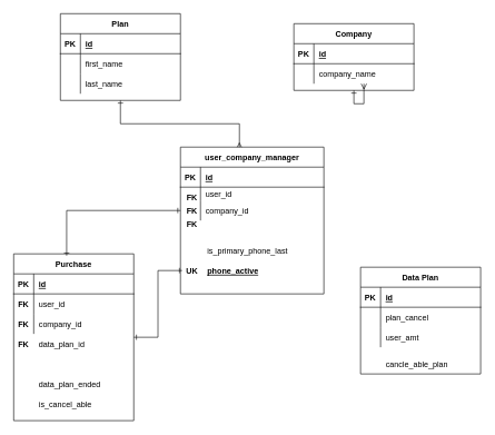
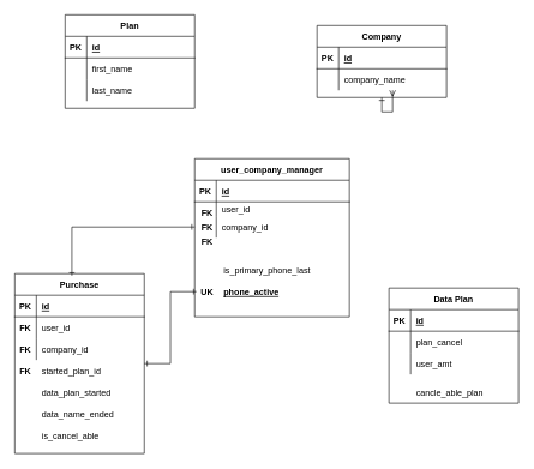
- <mxCell id="2" style="edgeStyle=orthogonalEdgeStyle;rounded=0;orthogonalLoop=1;jettySize=auto;html=1;entryX=0.411;entryY=0.008;entryDx=0;entryDy=0;entryPerimeter=0;startArrow=ERone;startFill=0;endArrow=ERmany;endFill=0;" parent="1" source="3" target="46" edge="1"><mxGeometry relative="1" as="geometry" /></mxCell>
- <mxCell id="43" value="data_plan_id" style="shape=partialRectangle;connectable=0;fillColor=none;top=0;left=0;bottom=0;right=0;align=left;spacingLeft=6;overflow=hidden;" parent="1" vertex="1"><mxGeometry x="50" y="500" width="150" height="30" as="geometry" /></mxCell>
+ <mxCell id="43" value="started_plan_id" style="shape=partialRectangle;connectable=0;fillColor=none;top=0;left=0;bottom=0;right=0;align=left;spacingLeft=6;overflow=hidden;" parent="1" vertex="1"><mxGeometry x="50" y="500" width="150" height="30" as="geometry" /></mxCell>
+ <mxCell id="44" value="data_plan_started" style="shape=partialRectangle;connectable=0;fillColor=none;top=0;left=0;bottom=0;right=0;align=left;spacingLeft=6;overflow=hidden;" parent="1" vertex="1"><mxGeometry x="50" y="530" width="150" height="30" as="geometry" /></mxCell>
- <mxCell id="45" value="data_plan_ended" style="shape=partialRectangle;connectable=0;fillColor=none;top=0;left=0;bottom=0;right=0;align=left;spacingLeft=6;overflow=hidden;" parent="1" vertex="1"><mxGeometry x="50" y="560" width="150" height="30" as="geometry" /></mxCell>
+ <mxCell id="45" value="data_name_ended" style="shape=partialRectangle;connectable=0;fillColor=none;top=0;left=0;bottom=0;right=0;align=left;spacingLeft=6;overflow=hidden;" parent="1" vertex="1"><mxGeometry x="50" y="560" width="150" height="30" as="geometry" /></mxCell>
